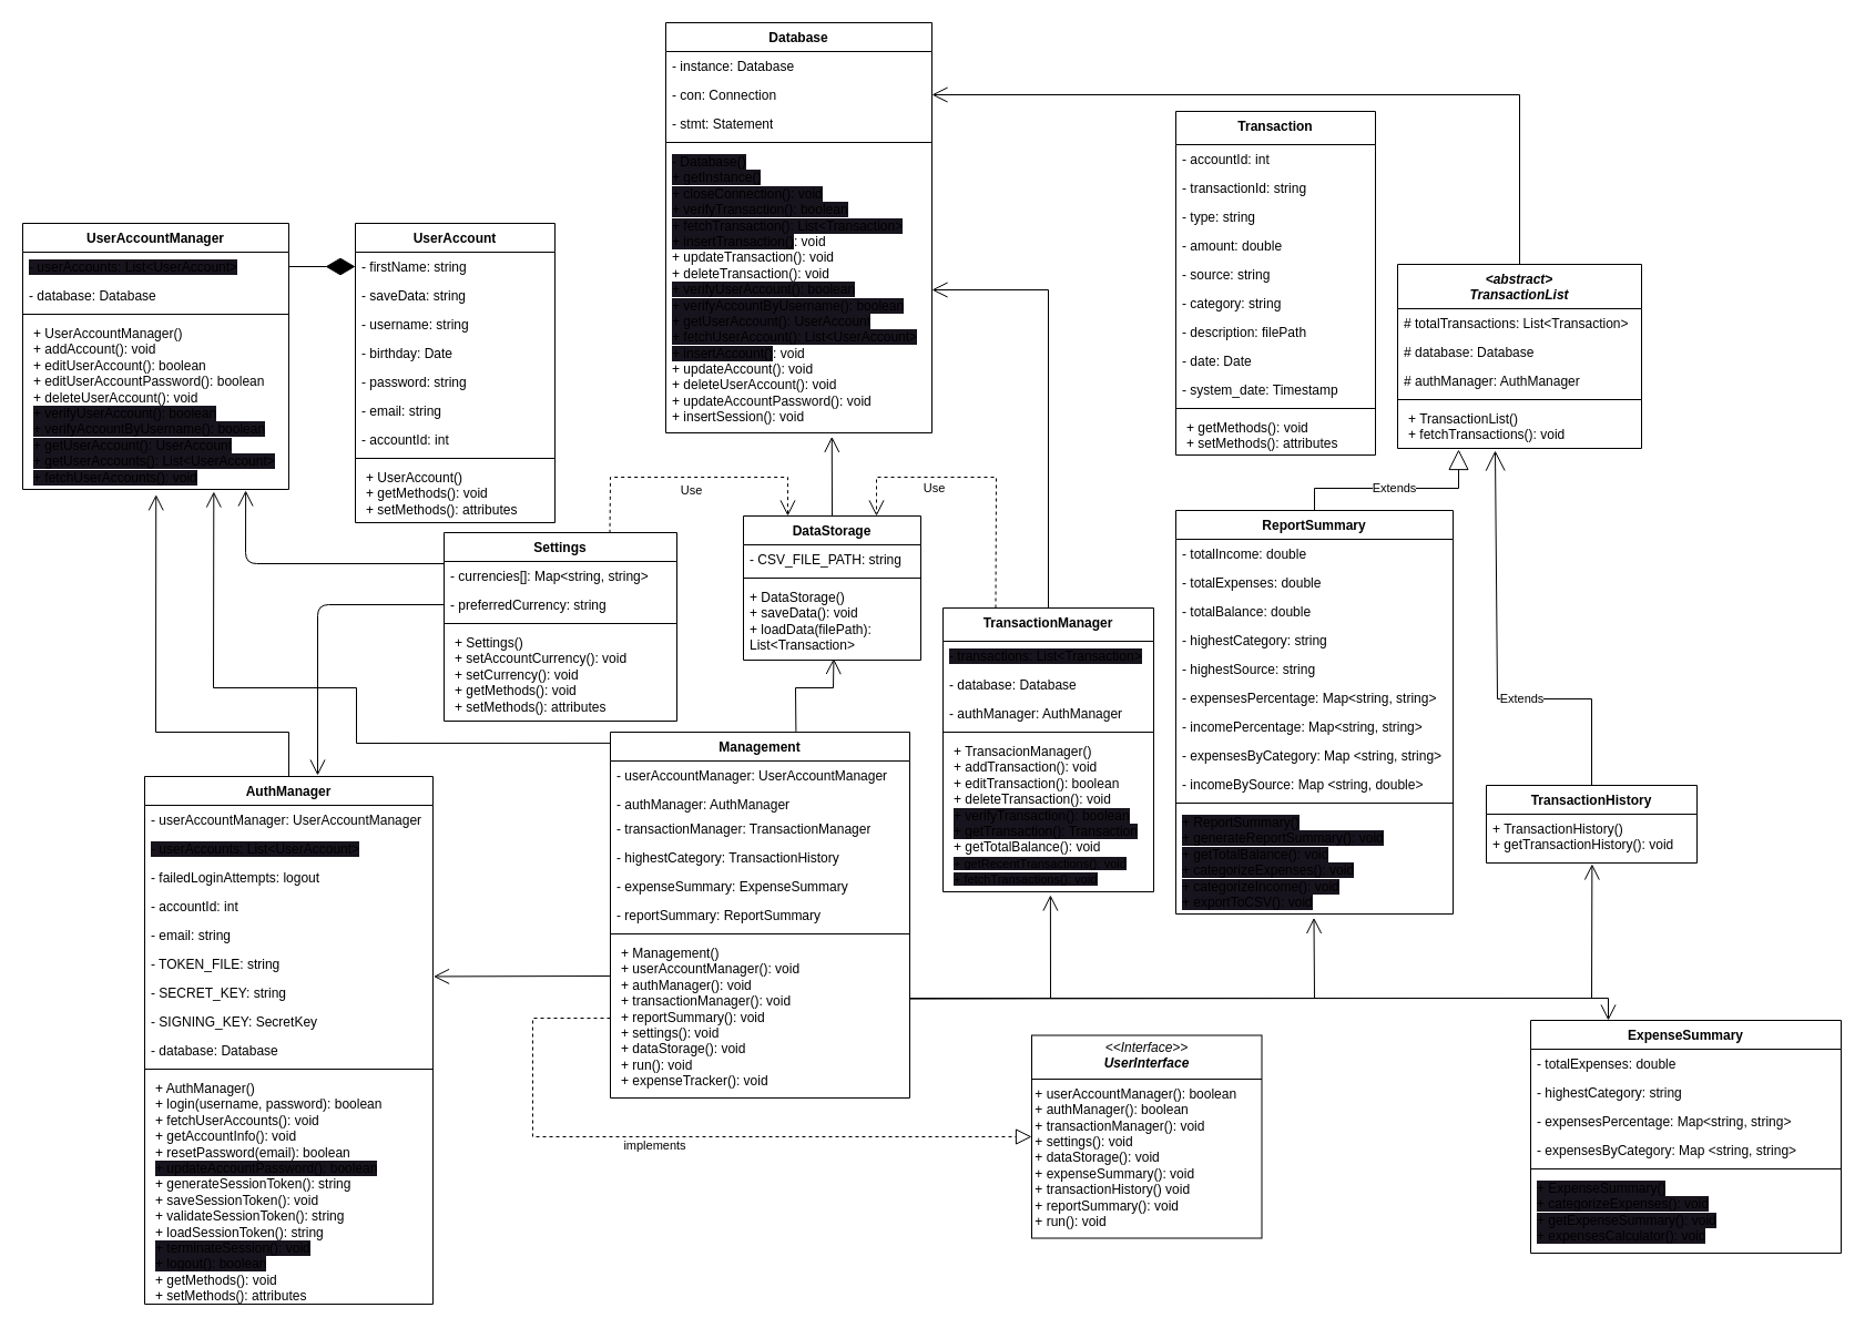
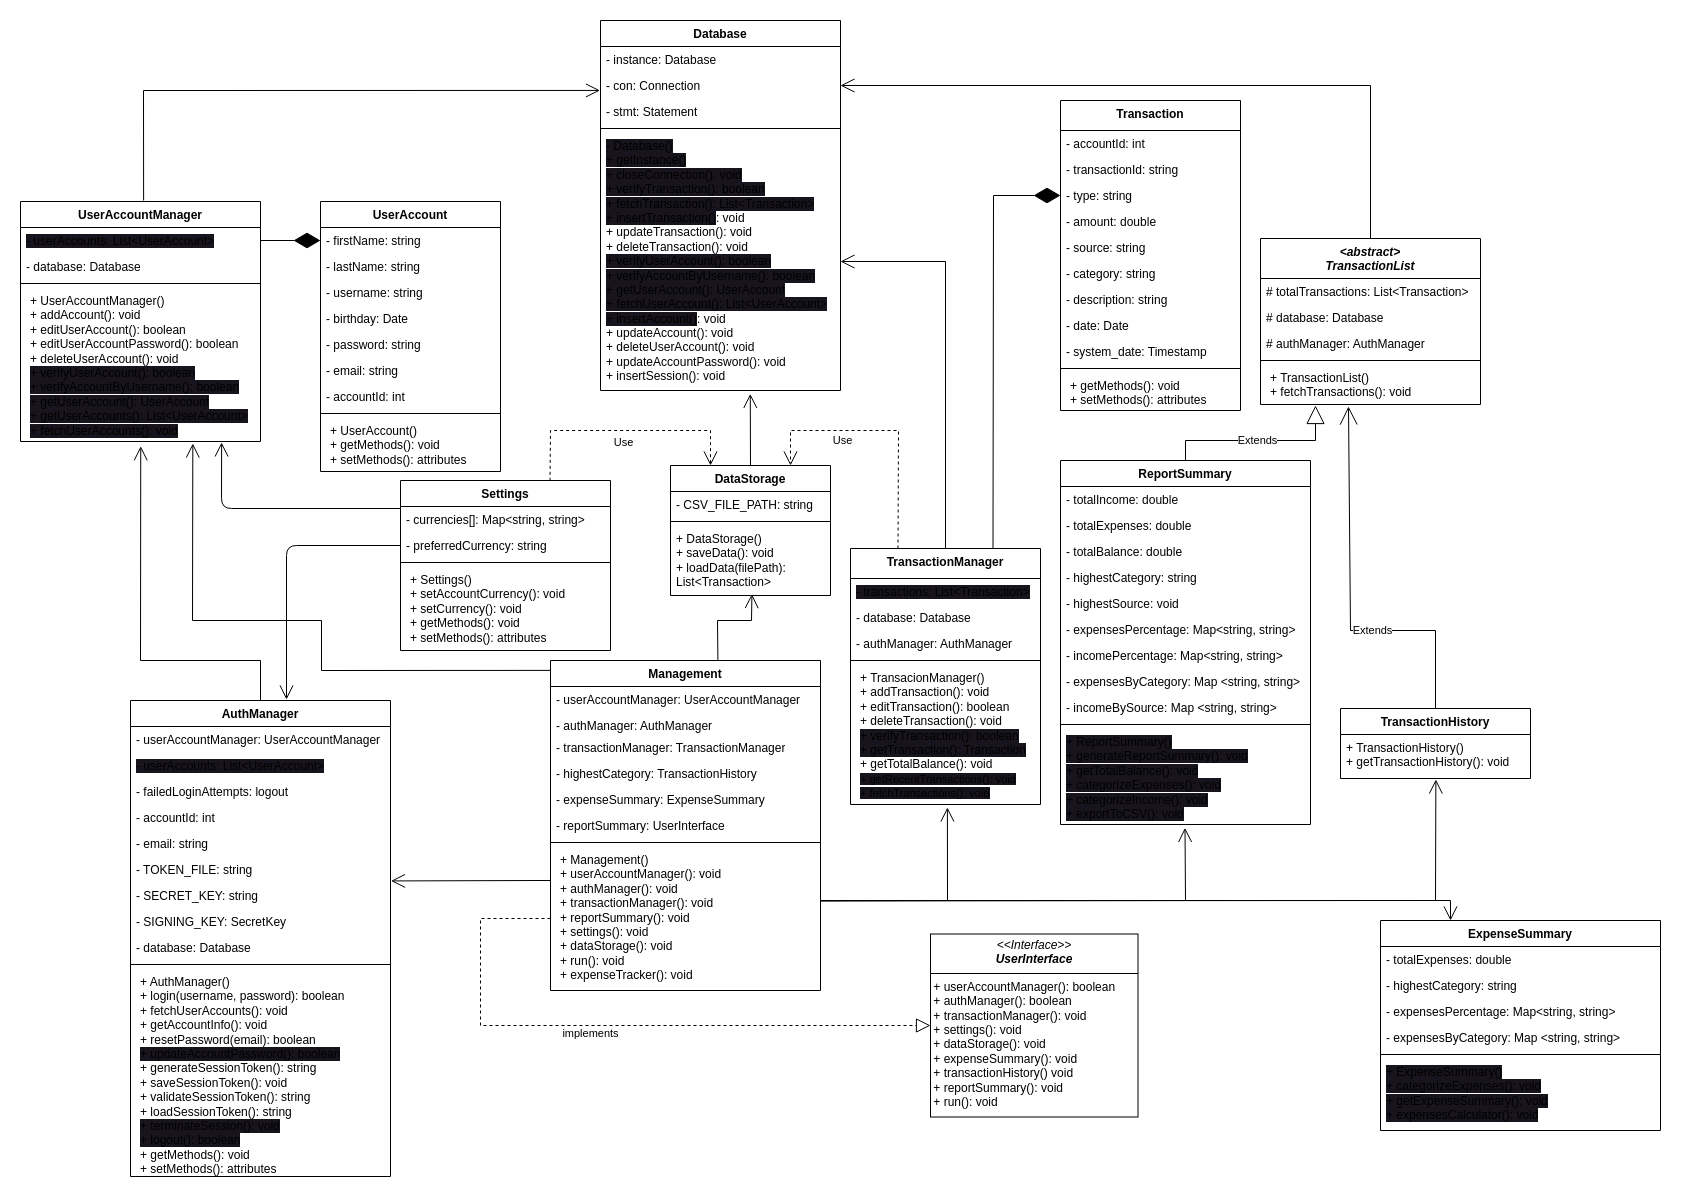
+ <mxCell id="46" value="" style="endArrow=open;endFill=1;endSize=12;html=1;rounded=0;entryX=-0.002;entryY=0.69;entryDx=0;entryDy=0;exitX=0.513;exitY=-0.004;exitDx=0;exitDy=0;exitPerimeter=0;entryPerimeter=0;" parent="1" source="35" target="42" edge="1"><mxGeometry width="160" relative="1" as="geometry"><mxPoint x="243" y="186" as="sourcePoint" /><mxPoint x="242" y="81" as="targetPoint" /><Array as="points"><mxPoint x="143" y="90" /></Array></mxGeometry></mxCell>
- <mxCell id="81" value="- saveData: string" style="text;strokeColor=none;fillColor=none;align=left;verticalAlign=top;spacingLeft=4;spacingRight=4;overflow=hidden;rotatable=0;points=[[0,0.5],[1,0.5]];portConstraint=eastwest;whiteSpace=wrap;html=1;" parent="79" vertex="1"><mxGeometry y="52" width="180" height="26" as="geometry" /></mxCell>
+ <mxCell id="81" value="- lastName: string" style="text;strokeColor=none;fillColor=none;align=left;verticalAlign=top;spacingLeft=4;spacingRight=4;overflow=hidden;rotatable=0;points=[[0,0.5],[1,0.5]];portConstraint=eastwest;whiteSpace=wrap;html=1;" parent="79" vertex="1"><mxGeometry y="52" width="180" height="26" as="geometry" /></mxCell>
- <mxCell id="97" value="- description: filePath" style="text;strokeColor=none;fillColor=none;align=left;verticalAlign=top;spacingLeft=4;spacingRight=4;overflow=hidden;rotatable=0;points=[[0,0.5],[1,0.5]];portConstraint=eastwest;whiteSpace=wrap;html=1;" parent="90" vertex="1"><mxGeometry y="186" width="180" height="26" as="geometry" /></mxCell>
+ <mxCell id="97" value="- description: string" style="text;strokeColor=none;fillColor=none;align=left;verticalAlign=top;spacingLeft=4;spacingRight=4;overflow=hidden;rotatable=0;points=[[0,0.5],[1,0.5]];portConstraint=eastwest;whiteSpace=wrap;html=1;" parent="90" vertex="1"><mxGeometry y="186" width="180" height="26" as="geometry" /></mxCell>
+ <mxCell id="102" value="" style="endArrow=diamondThin;endFill=1;endSize=24;html=1;rounded=0;entryX=0;entryY=0.5;entryDx=0;entryDy=0;exitX=0.75;exitY=0;exitDx=0;exitDy=0;" parent="1" source="29" target="93" edge="1"><mxGeometry width="160" relative="1" as="geometry"><mxPoint x="780" y="480" as="sourcePoint" /><mxPoint x="940" y="480" as="targetPoint" /><Array as="points"><mxPoint x="993" y="195" /></Array></mxGeometry></mxCell>
- <mxCell id="17" value="- highestSource: string" style="text;strokeColor=none;fillColor=none;align=left;verticalAlign=top;spacingLeft=4;spacingRight=4;overflow=hidden;rotatable=0;points=[[0,0.5],[1,0.5]];portConstraint=eastwest;whiteSpace=wrap;html=1;" parent="12" vertex="1"><mxGeometry y="130" width="250" height="26" as="geometry" /></mxCell>
+ <mxCell id="17" value="- highestSource: void" style="text;strokeColor=none;fillColor=none;align=left;verticalAlign=top;spacingLeft=4;spacingRight=4;overflow=hidden;rotatable=0;points=[[0,0.5],[1,0.5]];portConstraint=eastwest;whiteSpace=wrap;html=1;" parent="12" vertex="1"><mxGeometry y="130" width="250" height="26" as="geometry" /></mxCell>
- <mxCell id="21" value="- incomeBySource: Map &amp;lt;string, double&amp;gt;" style="text;strokeColor=none;fillColor=none;align=left;verticalAlign=top;spacingLeft=4;spacingRight=4;overflow=hidden;rotatable=0;points=[[0,0.5],[1,0.5]];portConstraint=eastwest;whiteSpace=wrap;html=1;" parent="12" vertex="1"><mxGeometry y="234" width="250" height="26" as="geometry" /></mxCell>
+ <mxCell id="21" value="- incomeBySource: Map &amp;lt;string, string&amp;gt;" style="text;strokeColor=none;fillColor=none;align=left;verticalAlign=top;spacingLeft=4;spacingRight=4;overflow=hidden;rotatable=0;points=[[0,0.5],[1,0.5]];portConstraint=eastwest;whiteSpace=wrap;html=1;" parent="12" vertex="1"><mxGeometry y="234" width="250" height="26" as="geometry" /></mxCell>
- <mxCell id="109" value="- reportSummary: ReportSummary" style="text;strokeColor=none;fillColor=none;align=left;verticalAlign=top;spacingLeft=4;spacingRight=4;overflow=hidden;rotatable=0;points=[[0,0.5],[1,0.5]];portConstraint=eastwest;whiteSpace=wrap;html=1;" parent="103" vertex="1"><mxGeometry y="152" width="270" height="26" as="geometry" /></mxCell>
+ <mxCell id="109" value="- reportSummary: UserInterface" style="text;strokeColor=none;fillColor=none;align=left;verticalAlign=top;spacingLeft=4;spacingRight=4;overflow=hidden;rotatable=0;points=[[0,0.5],[1,0.5]];portConstraint=eastwest;whiteSpace=wrap;html=1;" parent="103" vertex="1"><mxGeometry y="152" width="270" height="26" as="geometry" /></mxCell>
